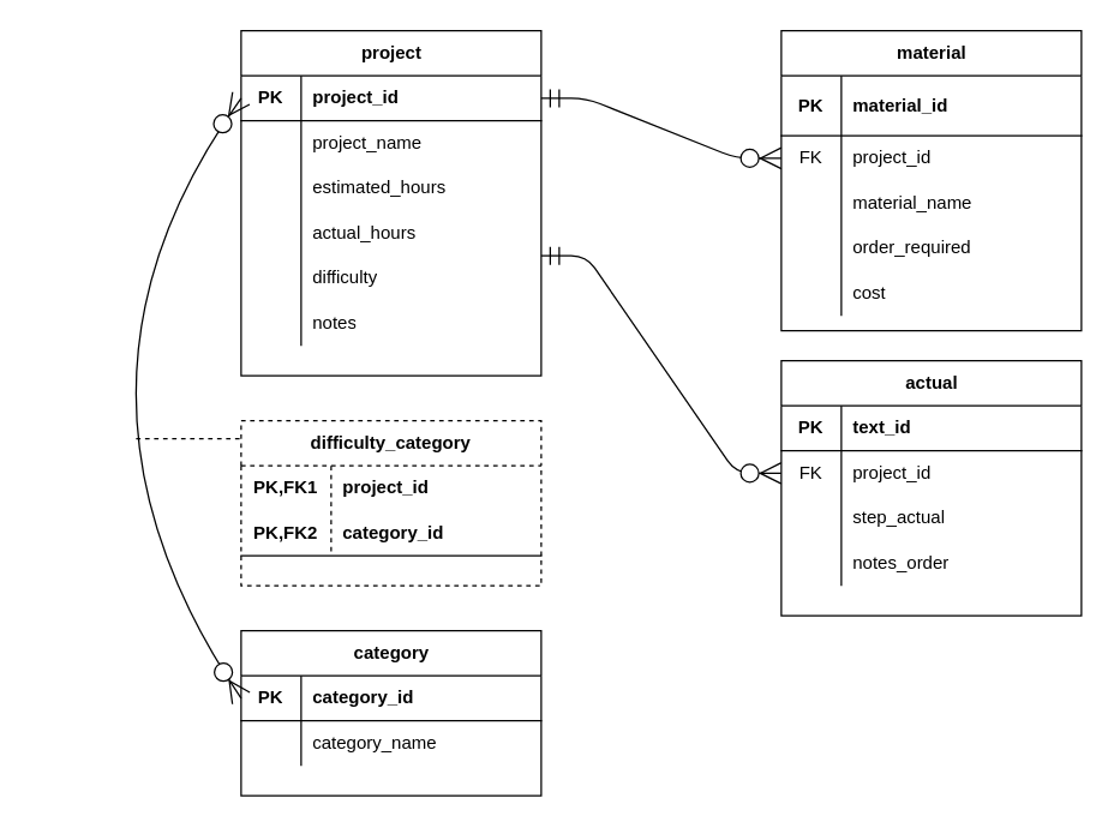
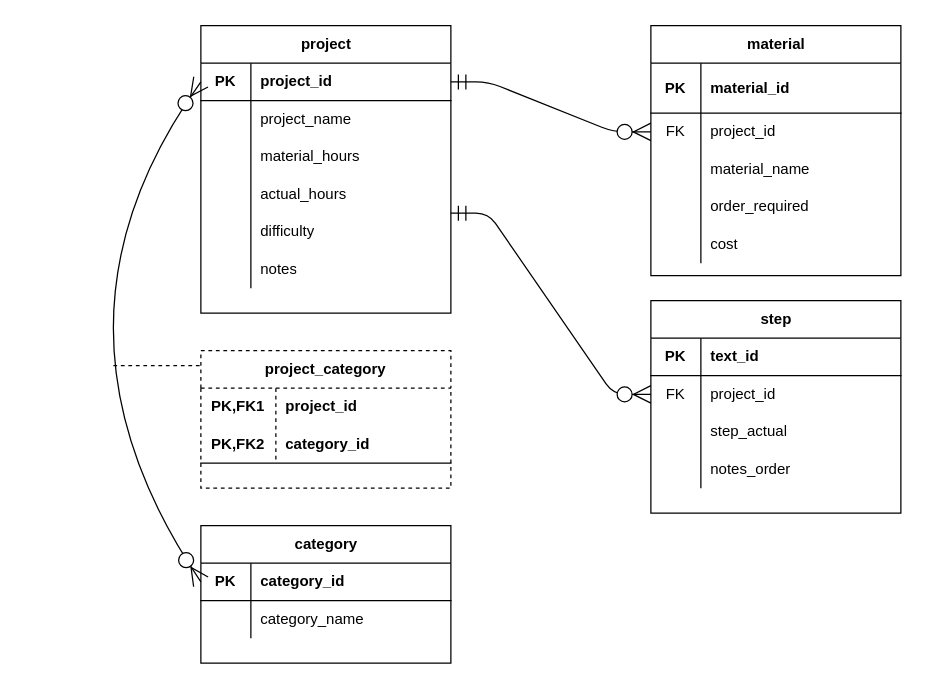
- <mxCell id="11" value="estimated_hours" style="shape=partialRectangle;connectable=0;fillColor=none;top=0;left=0;bottom=0;right=0;align=left;spacingLeft=6;overflow=hidden;whiteSpace=wrap;html=1;rounded=0;" parent="9" vertex="1"><mxGeometry x="40" width="160" height="30" as="geometry"><mxRectangle width="160" height="30" as="alternateBounds" /></mxGeometry></mxCell>
+ <mxCell id="11" value="material_hours" style="shape=partialRectangle;connectable=0;fillColor=none;top=0;left=0;bottom=0;right=0;align=left;spacingLeft=6;overflow=hidden;whiteSpace=wrap;html=1;rounded=0;" parent="9" vertex="1"><mxGeometry x="40" width="160" height="30" as="geometry"><mxRectangle width="160" height="30" as="alternateBounds" /></mxGeometry></mxCell>
- <mxCell id="37" value="actual" style="shape=table;startSize=30;container=1;collapsible=1;childLayout=tableLayout;fixedRows=1;rowLines=0;fontStyle=1;align=center;resizeLast=1;html=1;rounded=0;" parent="1" vertex="1"><mxGeometry x="520" y="240" width="200" height="170" as="geometry" /></mxCell>
+ <mxCell id="37" value="step" style="shape=table;startSize=30;container=1;collapsible=1;childLayout=tableLayout;fixedRows=1;rowLines=0;fontStyle=1;align=center;resizeLast=1;html=1;rounded=0;" parent="1" vertex="1"><mxGeometry x="520" y="240" width="200" height="170" as="geometry" /></mxCell>
- <mxCell id="50" value="difficulty_category" style="shape=table;startSize=30;container=1;collapsible=1;childLayout=tableLayout;fixedRows=1;rowLines=0;fontStyle=1;align=center;resizeLast=1;html=1;whiteSpace=wrap;rounded=0;dashed=1;" parent="1" vertex="1"><mxGeometry x="160" y="280" width="200" height="110" as="geometry" /></mxCell>
+ <mxCell id="50" value="project_category" style="shape=table;startSize=30;container=1;collapsible=1;childLayout=tableLayout;fixedRows=1;rowLines=0;fontStyle=1;align=center;resizeLast=1;html=1;whiteSpace=wrap;rounded=0;dashed=1;" parent="1" vertex="1"><mxGeometry x="160" y="280" width="200" height="110" as="geometry" /></mxCell>
